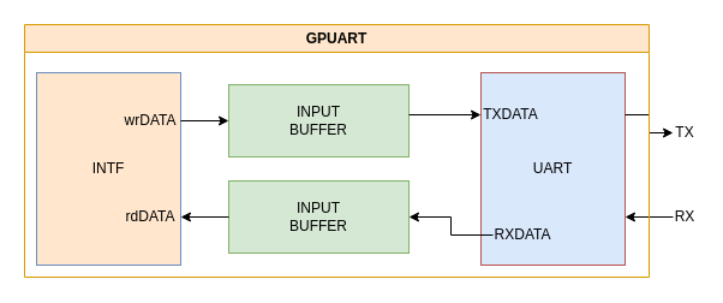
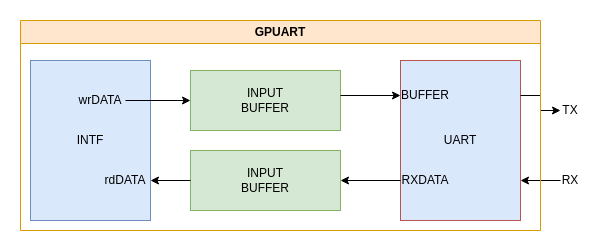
- <mxCell id="8" value="TXDATA" style="text;html=1;align=center;verticalAlign=middle;whiteSpace=wrap;rounded=0;" vertex="1" parent="1"><mxGeometry x="400" y="80" width="50" height="30" as="geometry" /></mxCell>
+ <mxCell id="8" value="BUFFER" style="text;html=1;align=center;verticalAlign=middle;whiteSpace=wrap;rounded=0;" vertex="1" parent="1"><mxGeometry x="400" y="80" width="50" height="30" as="geometry" /></mxCell>
- <mxCell id="19" value="wrDATA" style="text;html=1;align=center;verticalAlign=middle;whiteSpace=wrap;rounded=0;" vertex="1" parent="1"><mxGeometry x="100" y="85" width="50" height="30" as="geometry" /></mxCell>
+ <mxCell id="19" value="wrDATA" style="text;html=1;align=center;verticalAlign=middle;whiteSpace=wrap;rounded=0;" vertex="1" parent="1"><mxGeometry x="75" y="85" width="50" height="30" as="geometry" /></mxCell>
- <mxCell id="17" value="INTF" style="rounded=0;whiteSpace=wrap;html=1;fillColor=#ffe6cc;strokeColor=#6c8ebf;" vertex="1" parent="1"><mxGeometry x="30" y="60" width="120" height="160" as="geometry" /></mxCell>
+ <mxCell id="17" value="INTF" style="rounded=0;whiteSpace=wrap;html=1;fillColor=#dae8fc;strokeColor=#6c8ebf;" vertex="1" parent="1"><mxGeometry x="30" y="60" width="120" height="160" as="geometry" /></mxCell>
- <mxCell id="7" value="RXDATA" style="text;html=1;align=center;verticalAlign=middle;whiteSpace=wrap;rounded=0;" vertex="1" parent="1"><mxGeometry x="410" y="180" width="50" height="30" as="geometry" /></mxCell>
+ <mxCell id="7" value="RXDATA" style="text;html=1;align=center;verticalAlign=middle;whiteSpace=wrap;rounded=0;" vertex="1" parent="1"><mxGeometry x="400" y="165" width="50" height="30" as="geometry" /></mxCell>
